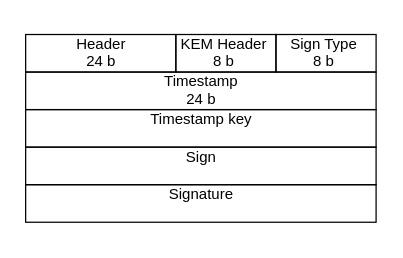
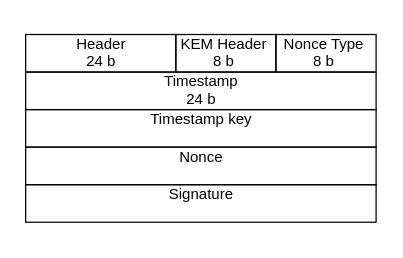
- <mxCell id="9" value="&lt;span style=&quot;&quot;&gt;Sign Type&lt;br&gt;&lt;/span&gt;" style="text;html=1;align=center;verticalAlign=middle;resizable=0;points=[];autosize=1;strokeColor=none;fillColor=none;" vertex="1" parent="6"><mxGeometry x="-1.666" width="80" height="30" as="geometry" /></mxCell>
+ <mxCell id="9" value="&lt;span style=&quot;&quot;&gt;Nonce Type&lt;br&gt;&lt;/span&gt;" style="text;html=1;align=center;verticalAlign=middle;resizable=0;points=[];autosize=1;strokeColor=none;fillColor=none;" vertex="1" parent="6"><mxGeometry x="-1.666" width="80" height="30" as="geometry" /></mxCell>
- <mxCell id="22" value="&lt;span style=&quot;&quot;&gt;Sign&lt;br&gt;&lt;/span&gt;" style="text;html=1;align=center;verticalAlign=middle;resizable=0;points=[];autosize=1;strokeColor=none;fillColor=none;" vertex="1" parent="20"><mxGeometry x="110" width="60" height="30" as="geometry" /></mxCell>
+ <mxCell id="22" value="&lt;span style=&quot;&quot;&gt;Nonce&lt;br&gt;&lt;/span&gt;" style="text;html=1;align=center;verticalAlign=middle;resizable=0;points=[];autosize=1;strokeColor=none;fillColor=none;" vertex="1" parent="20"><mxGeometry x="110" width="60" height="30" as="geometry" /></mxCell>
